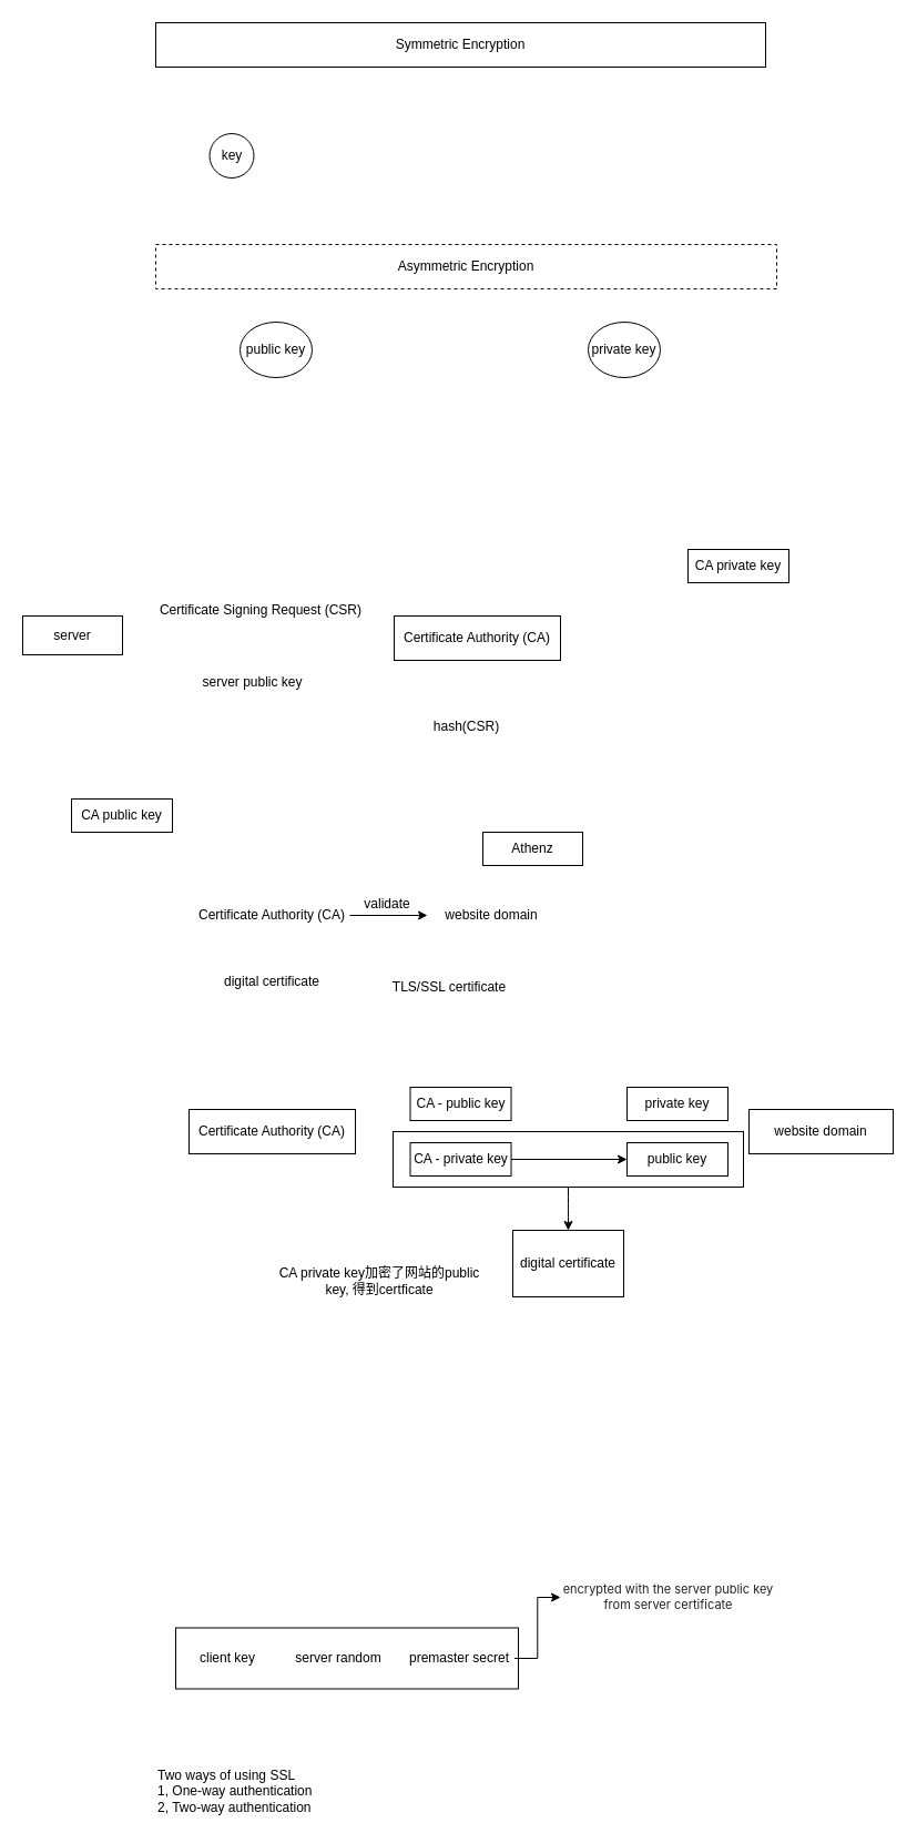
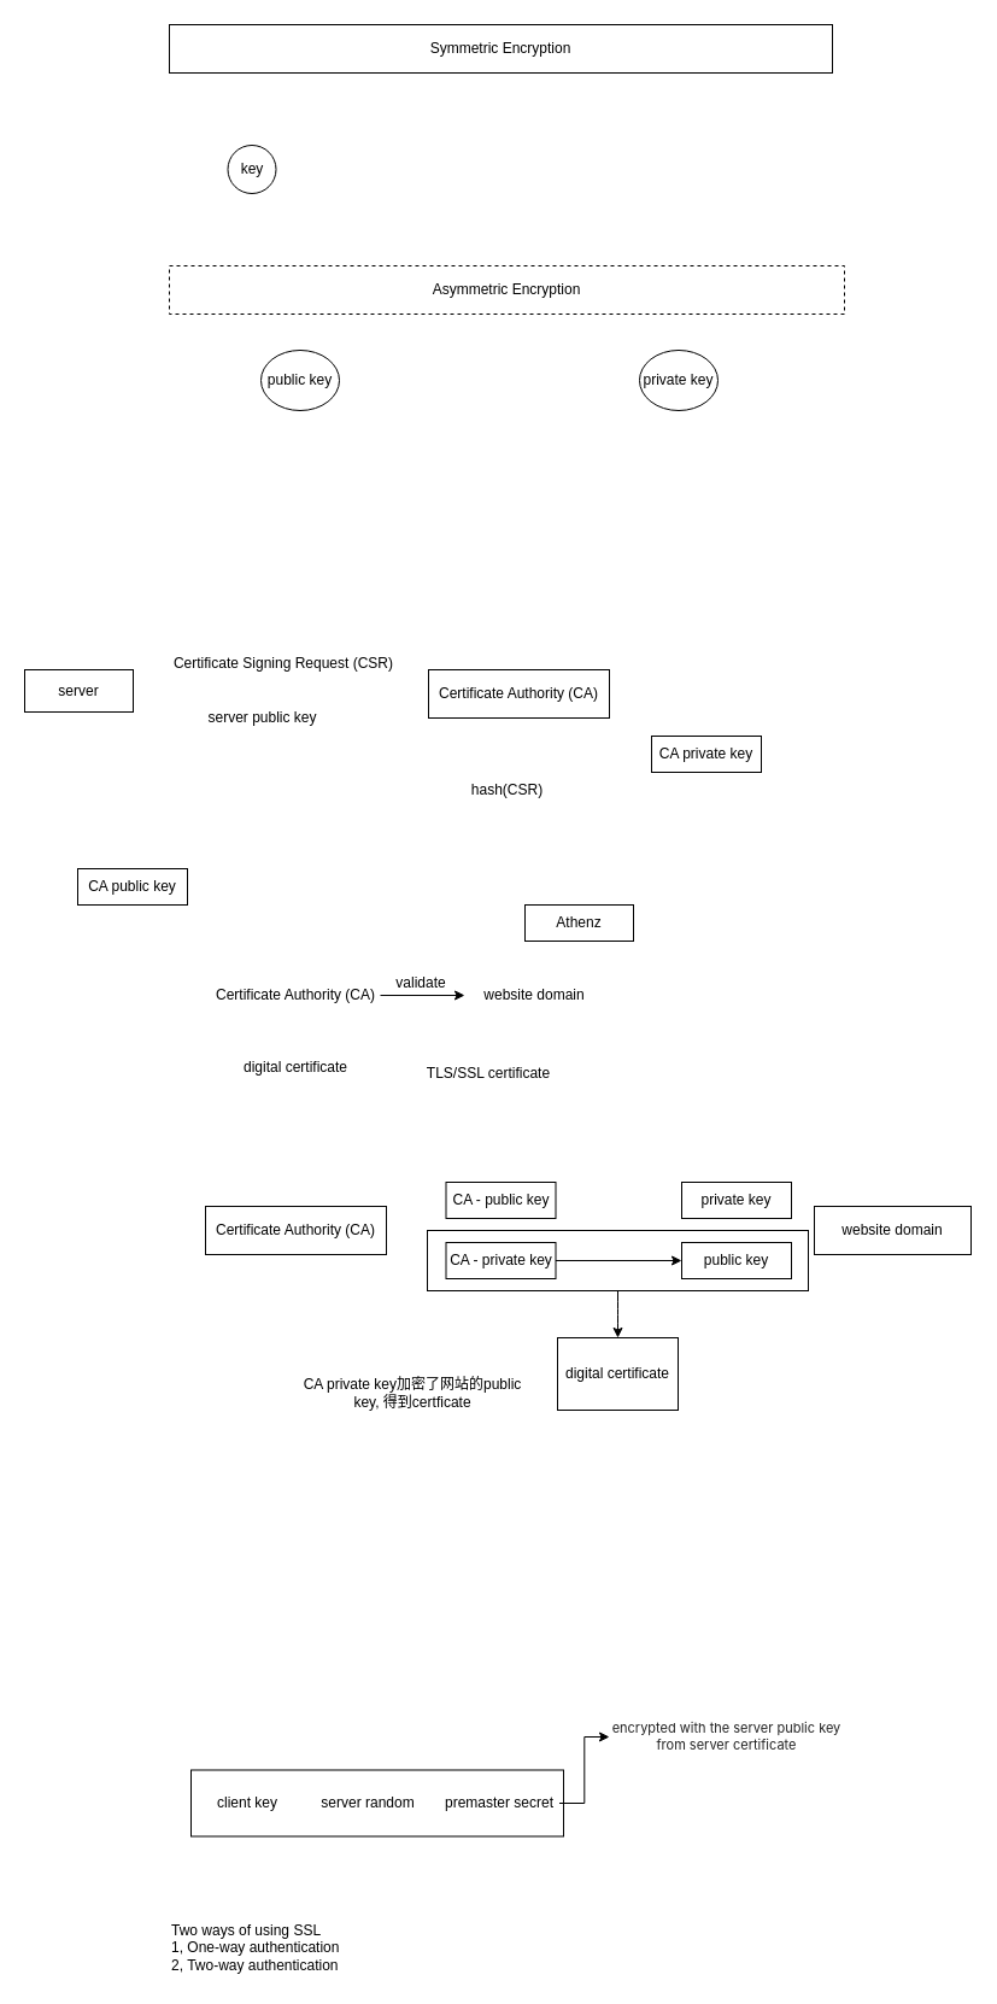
- <mxCell id="37" value="CA private key" style="rounded=0;whiteSpace=wrap;html=1;" vertex="1" parent="1"><mxGeometry x="620" y="495" width="91" height="30" as="geometry" /></mxCell>
+ <mxCell id="37" value="CA private key" style="rounded=0;whiteSpace=wrap;html=1;" vertex="1" parent="1"><mxGeometry x="540" y="610" width="91" height="30" as="geometry" /></mxCell>
- <mxCell id="34" value="server public key" style="text;html=1;align=center;verticalAlign=middle;whiteSpace=wrap;rounded=0;" vertex="1" parent="1"><mxGeometry x="150" y="600" width="155" height="30" as="geometry" /></mxCell>
+ <mxCell id="34" value="server public key" style="text;html=1;align=center;verticalAlign=middle;whiteSpace=wrap;rounded=0;" vertex="1" parent="1"><mxGeometry x="140" y="580" width="155" height="30" as="geometry" /></mxCell>
